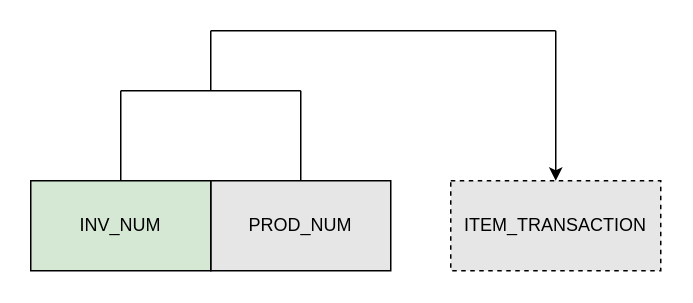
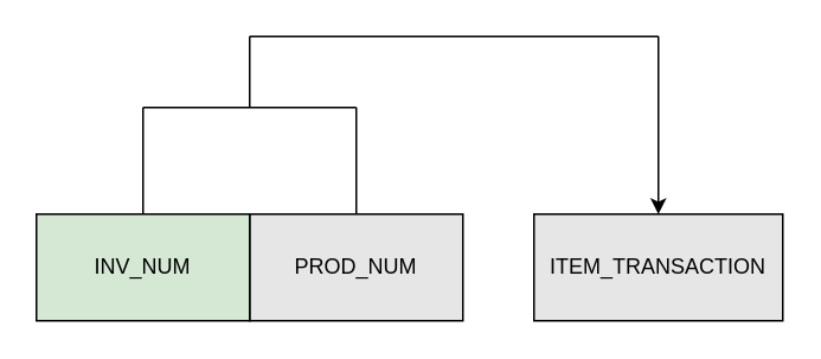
- <mxCell id="9" value="ITEM_TRANSACTION" style="rounded=0;whiteSpace=wrap;html=1;fillColor=#E6E6E6;dashed=1;" vertex="1" parent="1"><mxGeometry x="300" y="120" width="140" height="60" as="geometry" /></mxCell>
+ <mxCell id="9" value="ITEM_TRANSACTION" style="rounded=0;whiteSpace=wrap;html=1;fillColor=#E6E6E6;" vertex="1" parent="1"><mxGeometry x="300" y="120" width="140" height="60" as="geometry" /></mxCell>
